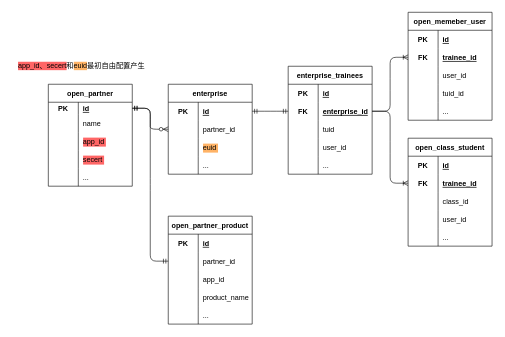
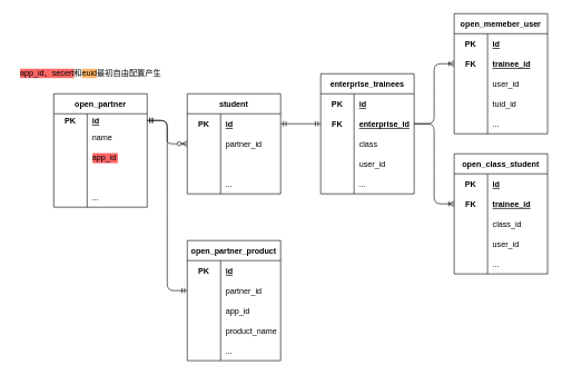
- <mxCell id="3" value="enterprise" style="shape=table;startSize=30;container=1;collapsible=1;childLayout=tableLayout;fixedRows=1;rowLines=0;fontStyle=1;align=center;resizeLast=1;" parent="1" vertex="1"><mxGeometry x="280" y="140" width="140" height="150" as="geometry" /></mxCell>
+ <mxCell id="3" value="student" style="shape=table;startSize=30;container=1;collapsible=1;childLayout=tableLayout;fixedRows=1;rowLines=0;fontStyle=1;align=center;resizeLast=1;" parent="1" vertex="1"><mxGeometry x="280" y="140" width="140" height="150" as="geometry" /></mxCell>
- <mxCell id="57" value="tuid" style="shape=partialRectangle;connectable=0;fillColor=none;top=0;left=0;bottom=0;right=0;align=left;spacingLeft=6;overflow=hidden;" parent="55" vertex="1"><mxGeometry x="50" width="90" height="30" as="geometry" /></mxCell>
+ <mxCell id="57" value="class" style="shape=partialRectangle;connectable=0;fillColor=none;top=0;left=0;bottom=0;right=0;align=left;spacingLeft=6;overflow=hidden;" parent="55" vertex="1"><mxGeometry x="50" width="90" height="30" as="geometry" /></mxCell>
- <mxCell id="12" value="euid" style="shape=partialRectangle;connectable=0;fillColor=none;top=0;left=0;bottom=0;right=0;align=left;spacingLeft=6;overflow=hidden;labelBackgroundColor=#FFB366;" parent="10" vertex="1"><mxGeometry x="50" width="90" height="30" as="geometry" /></mxCell>
- <mxCell id="95" value="secert" style="shape=partialRectangle;connectable=0;fillColor=none;top=0;left=0;bottom=0;right=0;align=left;spacingLeft=6;overflow=hidden;labelBackgroundColor=#FF6666;" parent="93" vertex="1"><mxGeometry x="50" width="90" height="30" as="geometry" /></mxCell>
